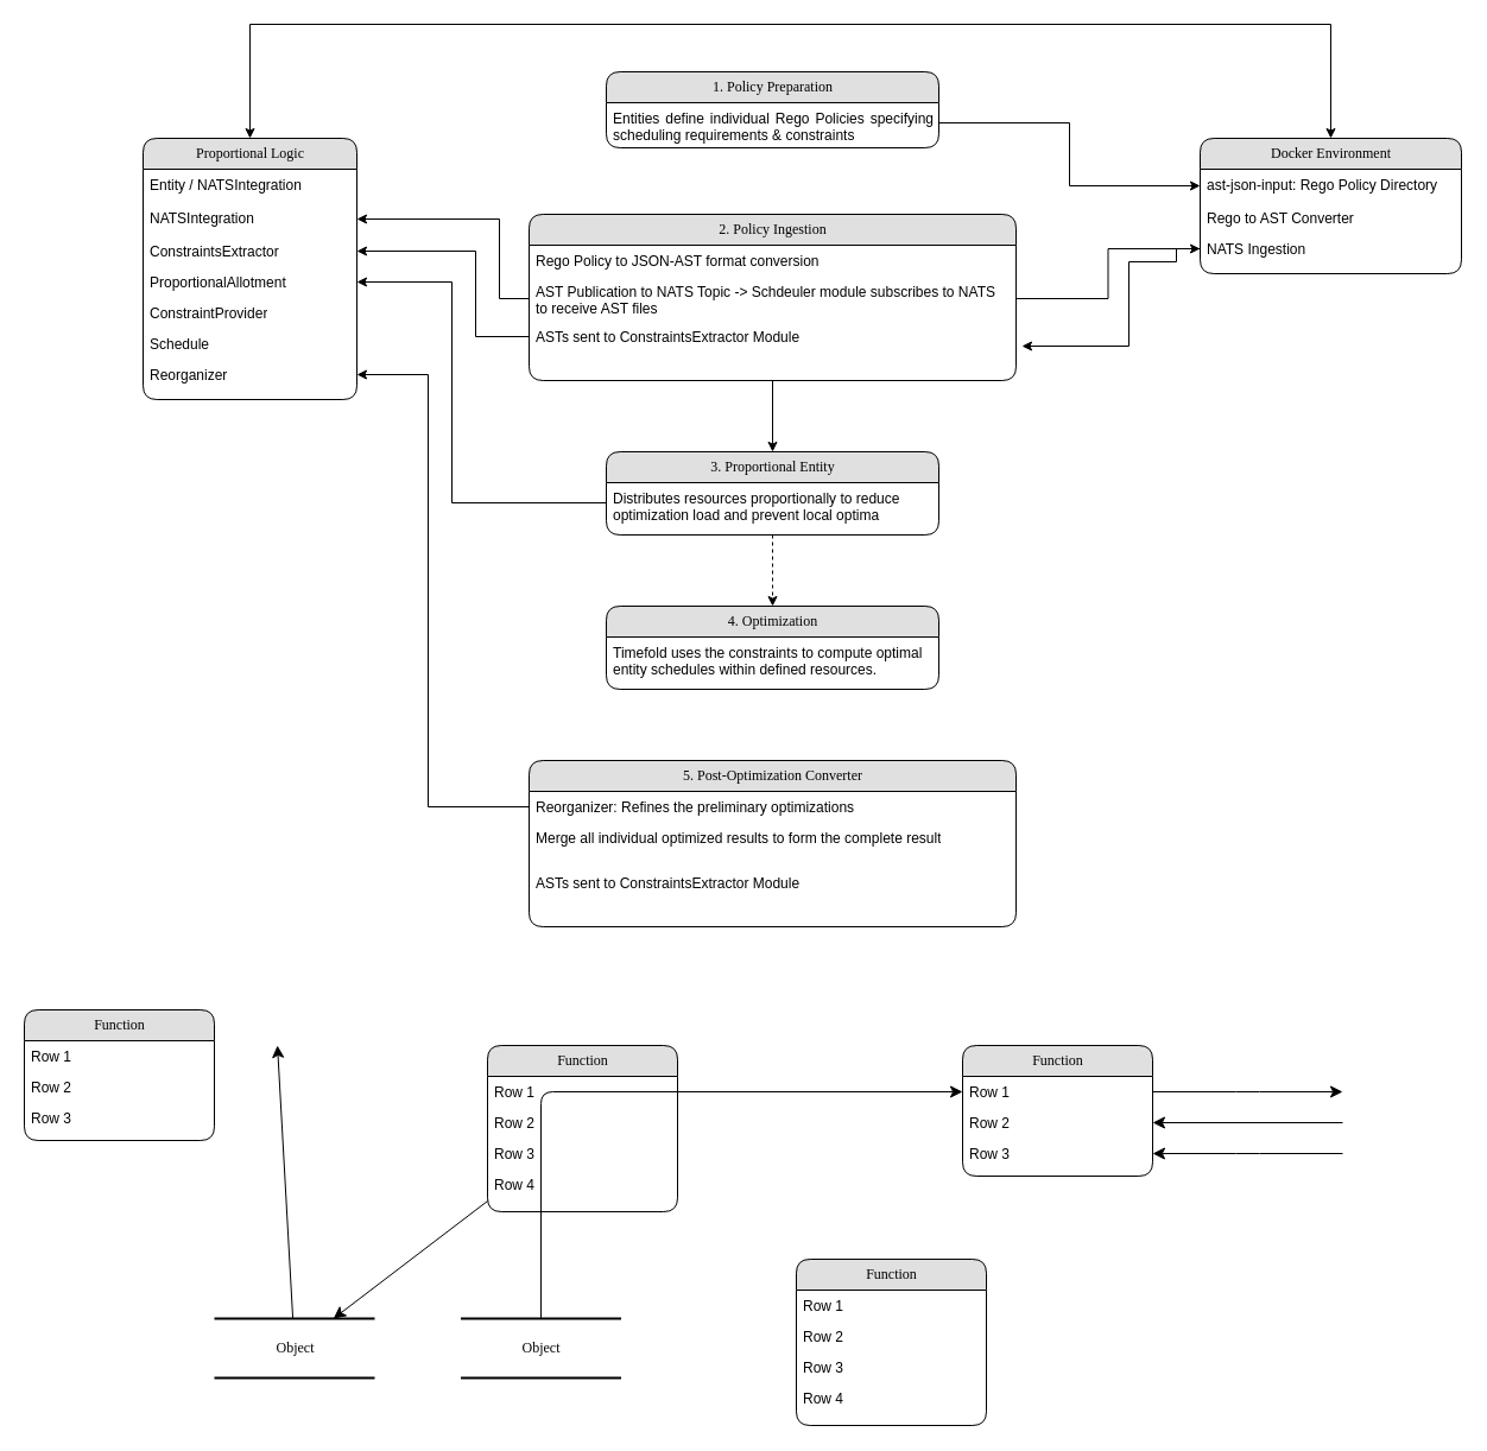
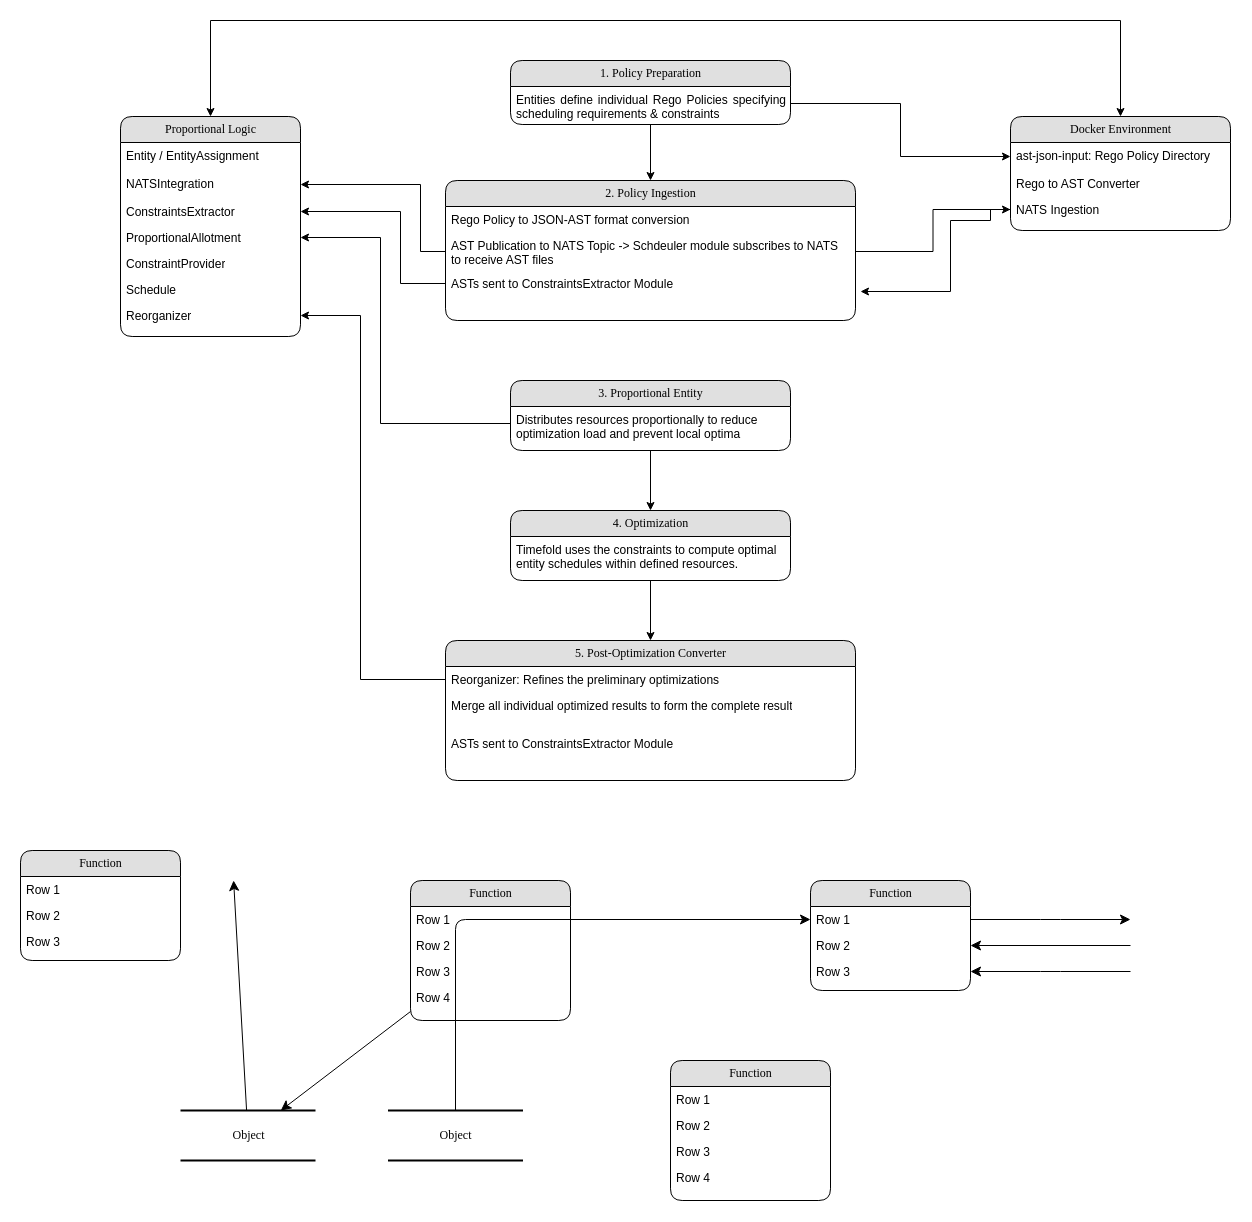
+ <mxCell id="3" style="edgeStyle=orthogonalEdgeStyle;rounded=0;orthogonalLoop=1;jettySize=auto;html=1;entryX=0.5;entryY=0;entryDx=0;entryDy=0;" edge="1" parent="1" source="4" target="7"><mxGeometry relative="1" as="geometry" /></mxCell>
- <mxCell id="45" value="Entity / NATSIntegration" style="text;html=1;strokeColor=none;fillColor=none;spacingLeft=4;spacingRight=4;whiteSpace=wrap;overflow=hidden;rotatable=0;points=[[0,0.5],[1,0.5]];portConstraint=eastwest;" vertex="1" parent="44"><mxGeometry y="26" width="180" height="28" as="geometry" /></mxCell>
+ <mxCell id="45" value="Entity / EntityAssignment" style="text;html=1;strokeColor=none;fillColor=none;spacingLeft=4;spacingRight=4;whiteSpace=wrap;overflow=hidden;rotatable=0;points=[[0,0.5],[1,0.5]];portConstraint=eastwest;" vertex="1" parent="44"><mxGeometry y="26" width="180" height="28" as="geometry" /></mxCell>
- <mxCell id="6" style="edgeStyle=orthogonalEdgeStyle;rounded=0;orthogonalLoop=1;jettySize=auto;html=1;entryX=0.5;entryY=0;entryDx=0;entryDy=0;" edge="1" parent="1" source="7" target="53"><mxGeometry relative="1" as="geometry" /></mxCell>
- <mxCell id="52" style="edgeStyle=orthogonalEdgeStyle;rounded=0;orthogonalLoop=1;jettySize=auto;html=1;entryX=0.5;entryY=0;entryDx=0;entryDy=0;dashed=1;" edge="1" parent="1" source="53" target="63"><mxGeometry relative="1" as="geometry" /></mxCell>
+ <mxCell id="52" style="edgeStyle=orthogonalEdgeStyle;rounded=0;orthogonalLoop=1;jettySize=auto;html=1;entryX=0.5;entryY=0;entryDx=0;entryDy=0;" edge="1" parent="1" source="53" target="63"><mxGeometry relative="1" as="geometry" /></mxCell>
+ <mxCell id="62" style="edgeStyle=orthogonalEdgeStyle;rounded=0;orthogonalLoop=1;jettySize=auto;html=1;entryX=0.5;entryY=0;entryDx=0;entryDy=0;" edge="1" parent="1" source="63" target="58"><mxGeometry relative="1" as="geometry" /></mxCell>
